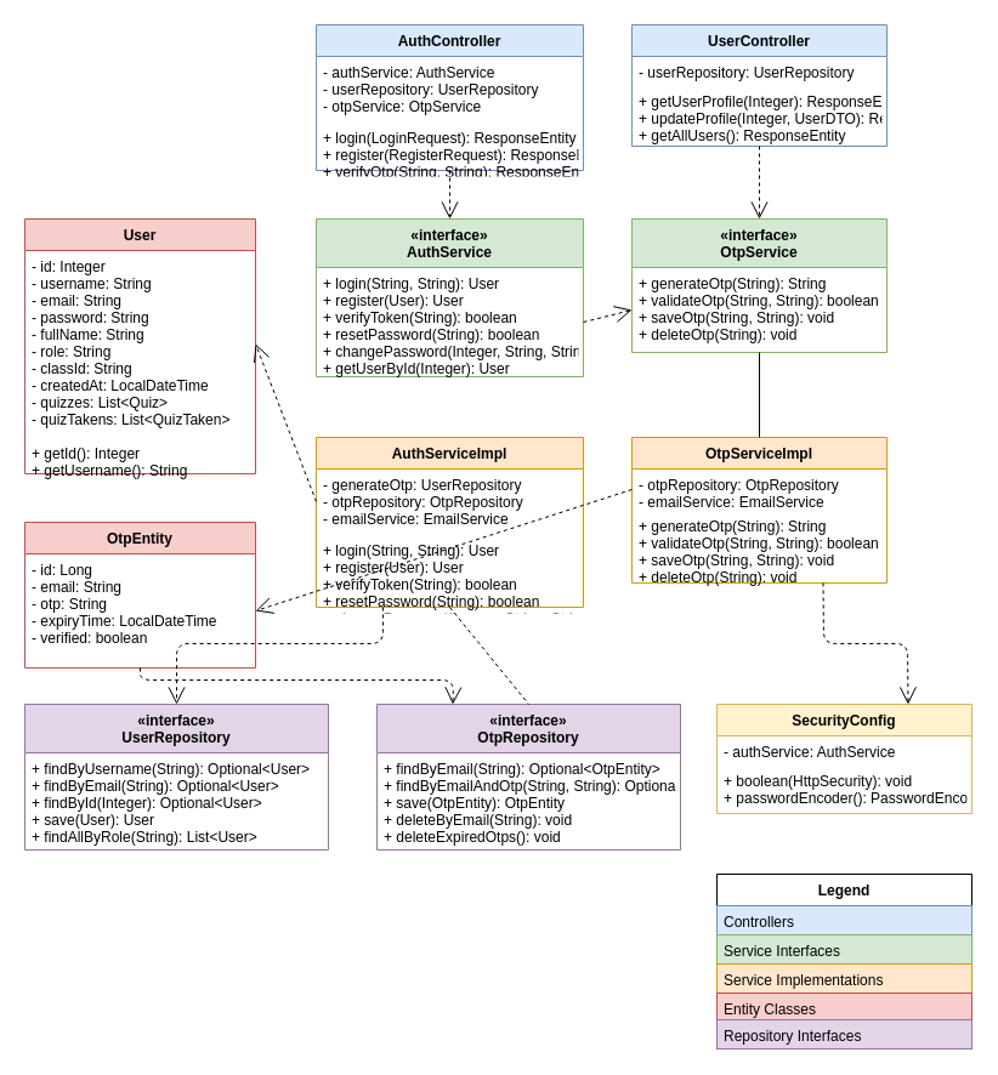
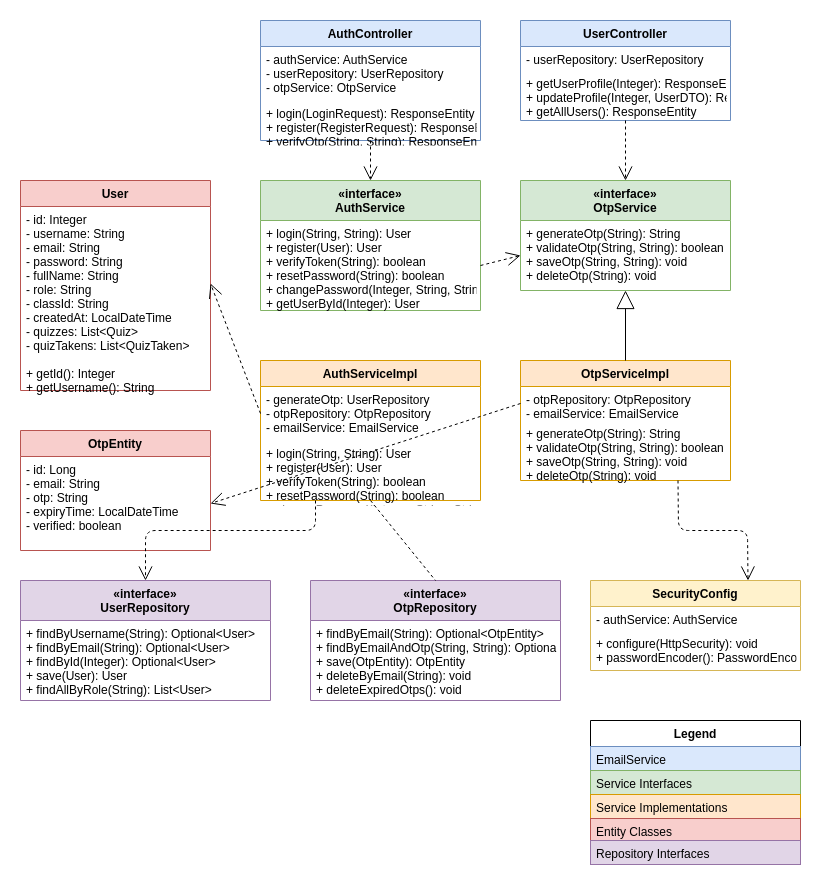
- <mxCell id="32" value="" style="endArrow=none;endSize=16;endFill=0;html=1;fontSize=12;entryX=0.5;entryY=1;entryDx=0;entryDy=0;exitX=0.5;exitY=0;exitDx=0;exitDy=0;" edge="1" parent="1" source="15" target="10"><mxGeometry width="160" relative="1" as="geometry"><mxPoint x="380" y="370" as="sourcePoint" /><mxPoint x="380" y="320" as="targetPoint" /></mxGeometry></mxCell>
+ <mxCell id="32" value="" style="endArrow=block;endSize=16;endFill=0;html=1;fontSize=12;entryX=0.5;entryY=1;entryDx=0;entryDy=0;exitX=0.5;exitY=0;exitDx=0;exitDy=0;" edge="1" parent="1" source="15" target="10"><mxGeometry width="160" relative="1" as="geometry"><mxPoint x="380" y="370" as="sourcePoint" /><mxPoint x="380" y="320" as="targetPoint" /></mxGeometry></mxCell>
- <mxCell id="37" value="" style="endArrow=open;endSize=12;dashed=1;html=1;fontSize=12;entryX=0.25;entryY=0;entryDx=0;entryDy=0;exitX=0.5;exitY=1;exitDx=0;exitDy=0;" edge="1" parent="1" source="21" target="25"><mxGeometry width="160" relative="1" as="geometry"><mxPoint x="115" y="550" as="sourcePoint" /><mxPoint x="155" y="590" as="targetPoint" /><Array as="points"><mxPoint x="115" y="560" /><mxPoint x="373" y="560" /></Array></mxGeometry></mxCell>
- <mxCell id="29" value="+ boolean(HttpSecurity): void&#10;+ passwordEncoder(): PasswordEncoder" style="text;strokeColor=none;fillColor=none;align=left;verticalAlign=top;spacingLeft=4;spacingRight=4;overflow=hidden;rotatable=0;points=[[0,0.5],[1,0.5]];portConstraint=eastwest;" vertex="1" parent="27"><mxGeometry y="50" width="210" height="40" as="geometry" /></mxCell>
+ <mxCell id="29" value="+ configure(HttpSecurity): void&#10;+ passwordEncoder(): PasswordEncoder" style="text;strokeColor=none;fillColor=none;align=left;verticalAlign=top;spacingLeft=4;spacingRight=4;overflow=hidden;rotatable=0;points=[[0,0.5],[1,0.5]];portConstraint=eastwest;" vertex="1" parent="27"><mxGeometry y="50" width="210" height="40" as="geometry" /></mxCell>
- <mxCell id="41" value="Controllers" style="text;strokeColor=#6c8ebf;fillColor=#dae8fc;align=left;verticalAlign=top;spacingLeft=4;spacingRight=4;overflow=hidden;rotatable=0;points=[[0,0.5],[1,0.5]];portConstraint=eastwest;" vertex="1" parent="40"><mxGeometry y="26" width="210" height="24" as="geometry" /></mxCell>
+ <mxCell id="41" value="EmailService" style="text;strokeColor=#6c8ebf;fillColor=#dae8fc;align=left;verticalAlign=top;spacingLeft=4;spacingRight=4;overflow=hidden;rotatable=0;points=[[0,0.5],[1,0.5]];portConstraint=eastwest;" vertex="1" parent="40"><mxGeometry y="26" width="210" height="24" as="geometry" /></mxCell>
